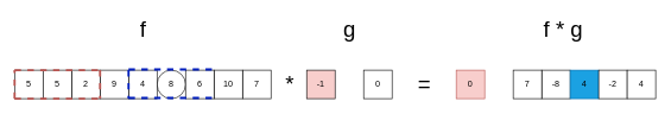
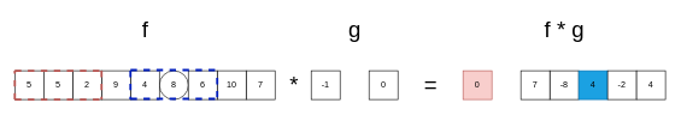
- <mxCell id="28" value="f * g" style="text;html=1;align=center;verticalAlign=middle;resizable=0;points=[];autosize=1;fontSize=31;" parent="1" vertex="1"><mxGeometry x="755" y="20" width="70" height="40" as="geometry" /></mxCell>
+ <mxCell id="28" value="f * g" style="text;html=1;align=center;verticalAlign=middle;resizable=0;points=[];autosize=1;fontSize=31;" parent="1" vertex="1"><mxGeometry x="745" y="20" width="70" height="40" as="geometry" /></mxCell>
- <mxCell id="16" value="-1" style="whiteSpace=wrap;html=1;aspect=fixed;fillColor=#f8cecc;" parent="1" vertex="1"><mxGeometry x="430" y="98" width="40" height="40" as="geometry" /></mxCell>
+ <mxCell id="16" value="-1" style="whiteSpace=wrap;html=1;aspect=fixed;" parent="1" vertex="1"><mxGeometry x="430" y="98" width="40" height="40" as="geometry" /></mxCell>
+ <mxCell id="26" value="" style="endArrow=none;dashed=1;html=1;fillColor=#0050ef;strokeColor=#001DBC;strokeWidth=3;entryX=0;entryY=1;entryDx=0;entryDy=0;exitX=1;exitY=0.25;exitDx=0;exitDy=0;" parent="1" source="10" target="9" edge="1"><mxGeometry width="50" height="50" relative="1" as="geometry"><mxPoint x="200" y="117" as="sourcePoint" /><mxPoint x="320" y="117" as="targetPoint" /></mxGeometry></mxCell>
